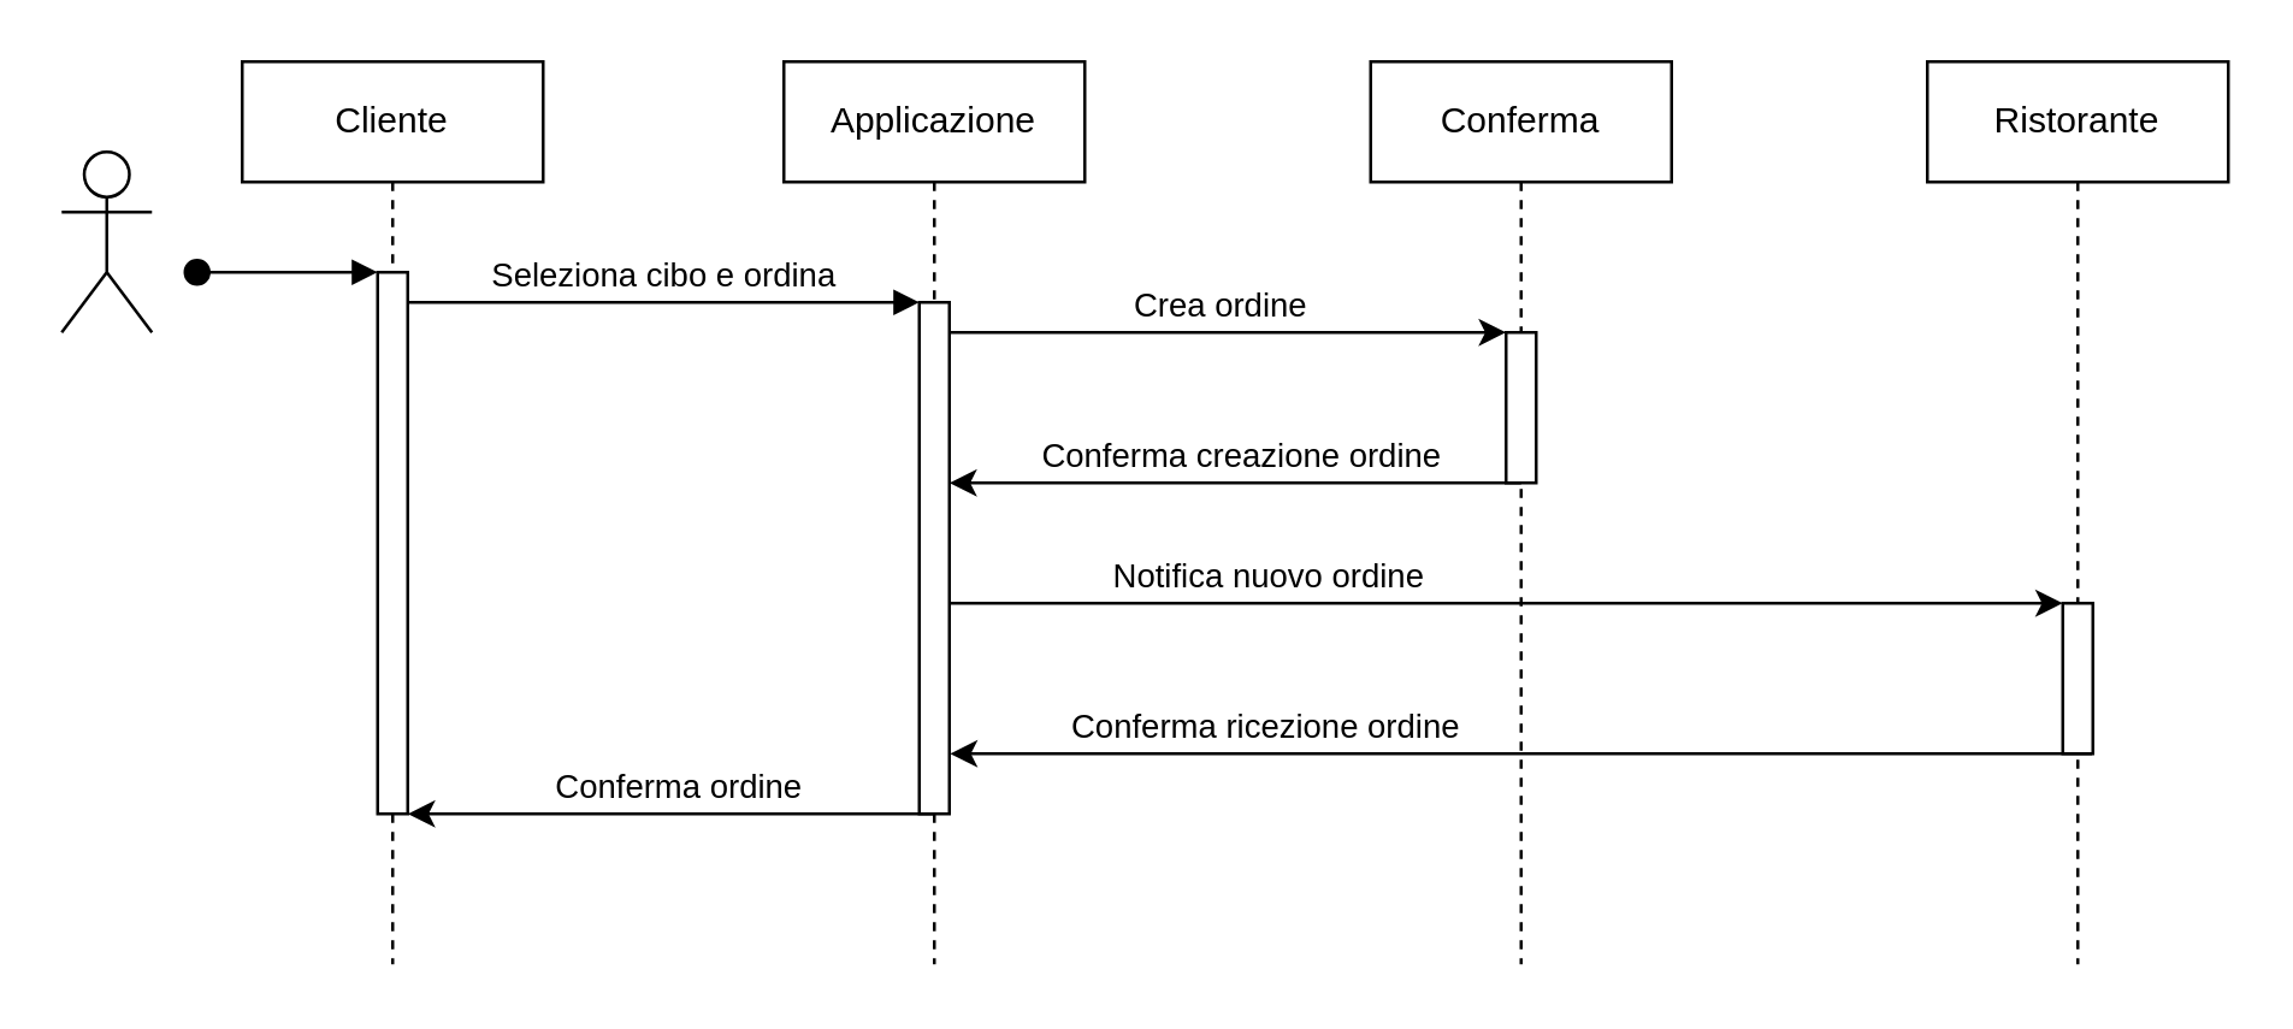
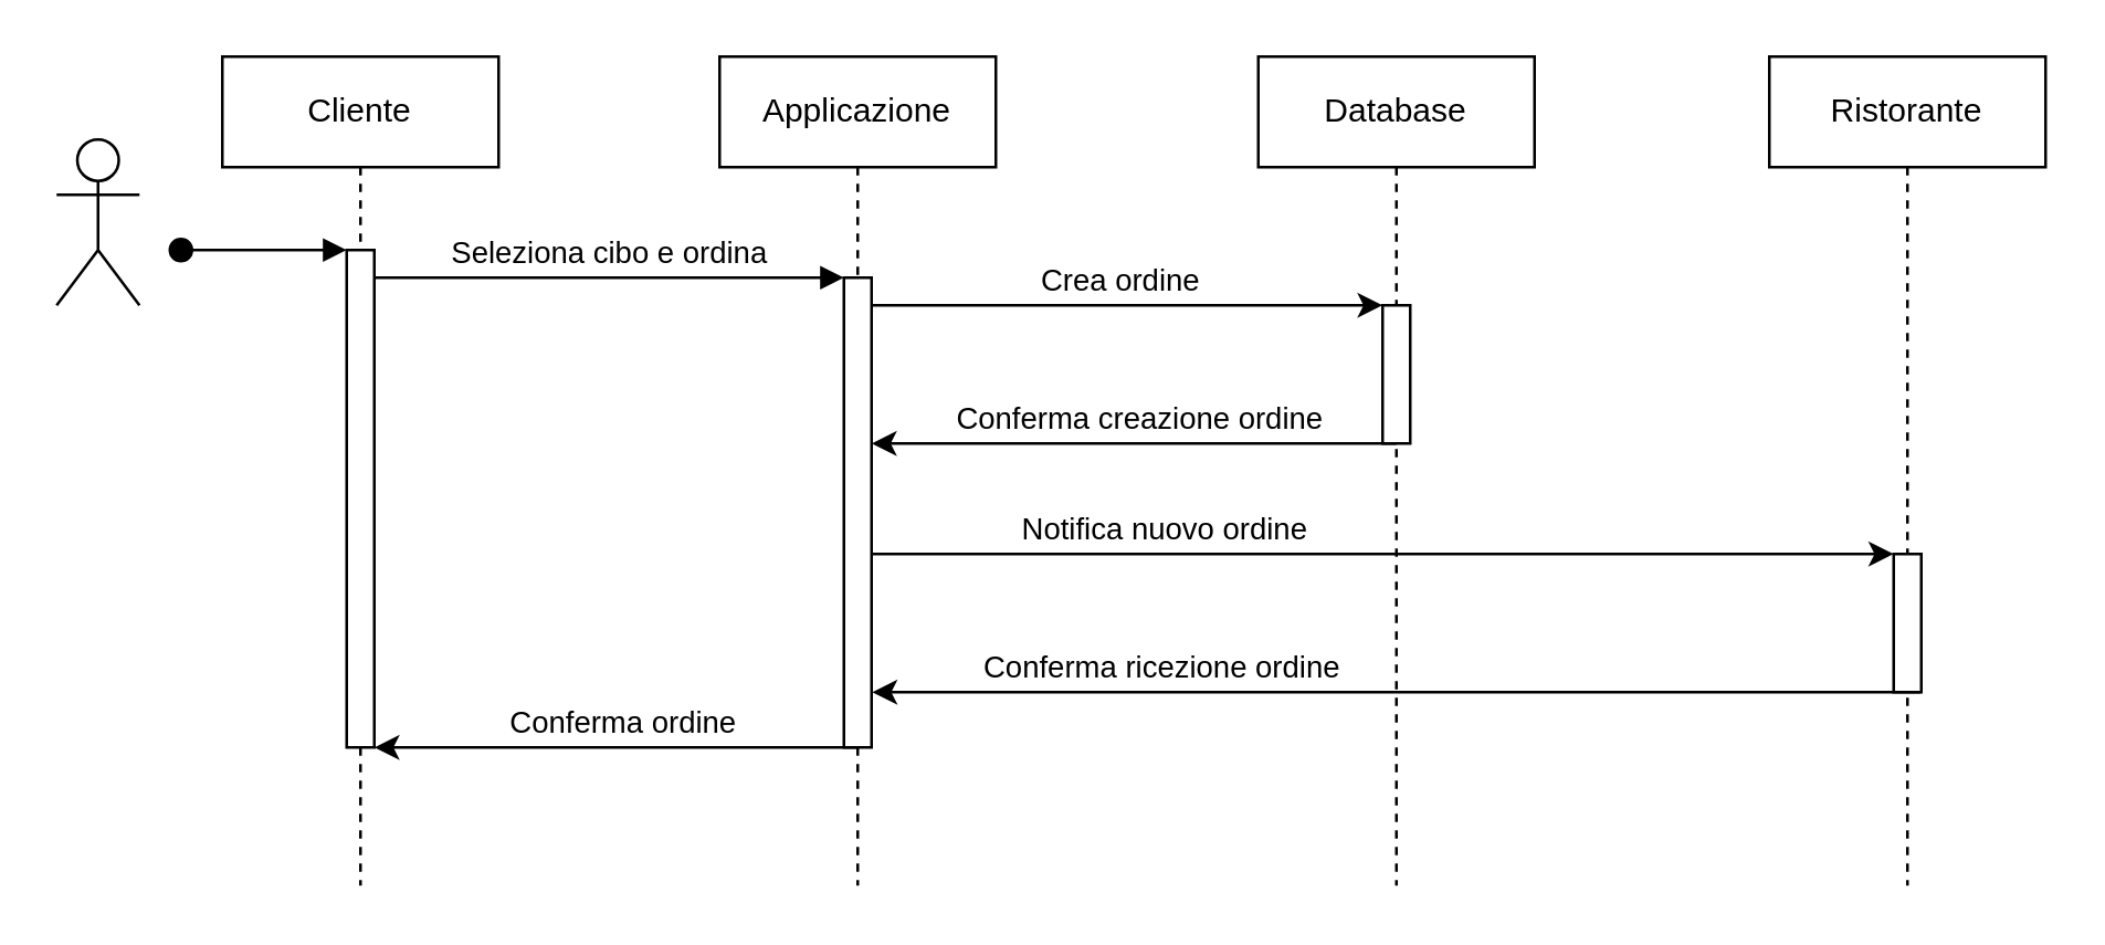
- <mxCell id="8" value="Conferma" style="shape=umlLifeline;perimeter=lifelinePerimeter;whiteSpace=wrap;html=1;container=0;dropTarget=0;collapsible=0;recursiveResize=0;outlineConnect=0;portConstraint=eastwest;newEdgeStyle={&quot;edgeStyle&quot;:&quot;elbowEdgeStyle&quot;,&quot;elbow&quot;:&quot;vertical&quot;,&quot;curved&quot;:0,&quot;rounded&quot;:0};" vertex="1" parent="1"><mxGeometry x="455" y="20" width="100" height="300" as="geometry" /></mxCell>
+ <mxCell id="8" value="Database" style="shape=umlLifeline;perimeter=lifelinePerimeter;whiteSpace=wrap;html=1;container=0;dropTarget=0;collapsible=0;recursiveResize=0;outlineConnect=0;portConstraint=eastwest;newEdgeStyle={&quot;edgeStyle&quot;:&quot;elbowEdgeStyle&quot;,&quot;elbow&quot;:&quot;vertical&quot;,&quot;curved&quot;:0,&quot;rounded&quot;:0};" vertex="1" parent="1"><mxGeometry x="455" y="20" width="100" height="300" as="geometry" /></mxCell>
